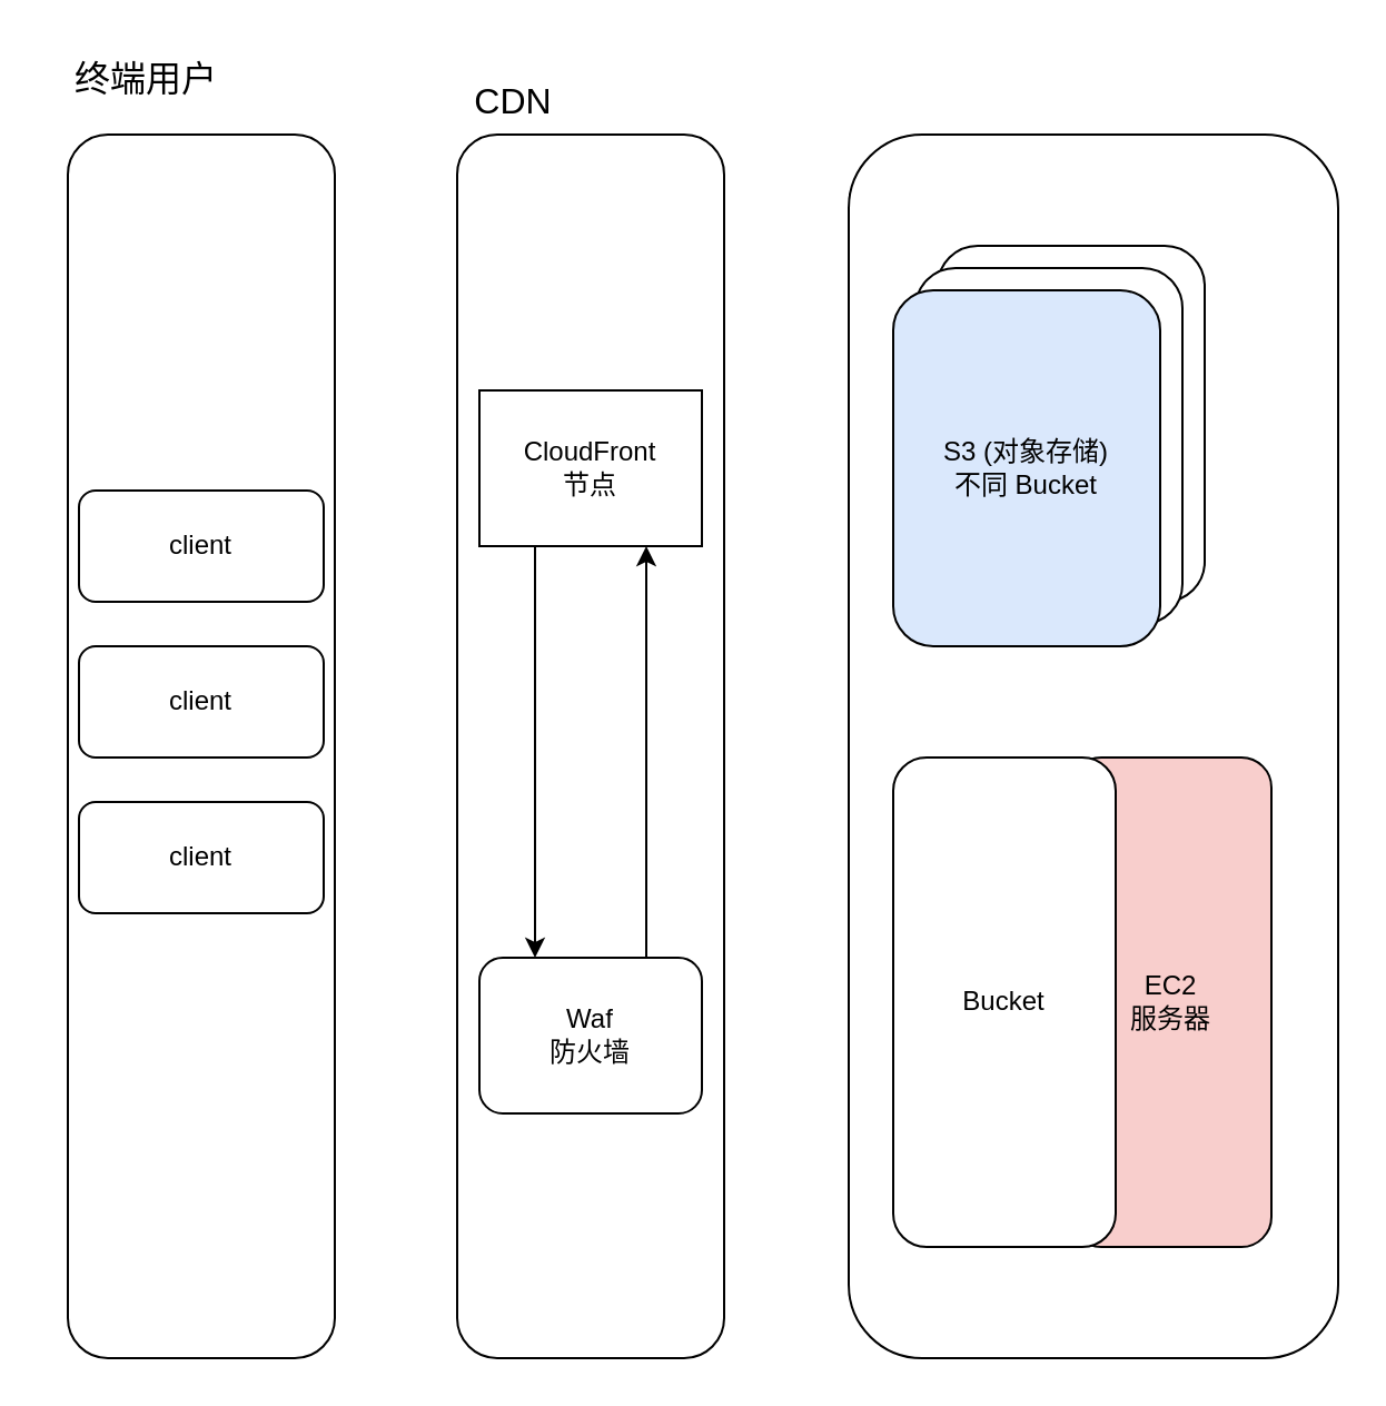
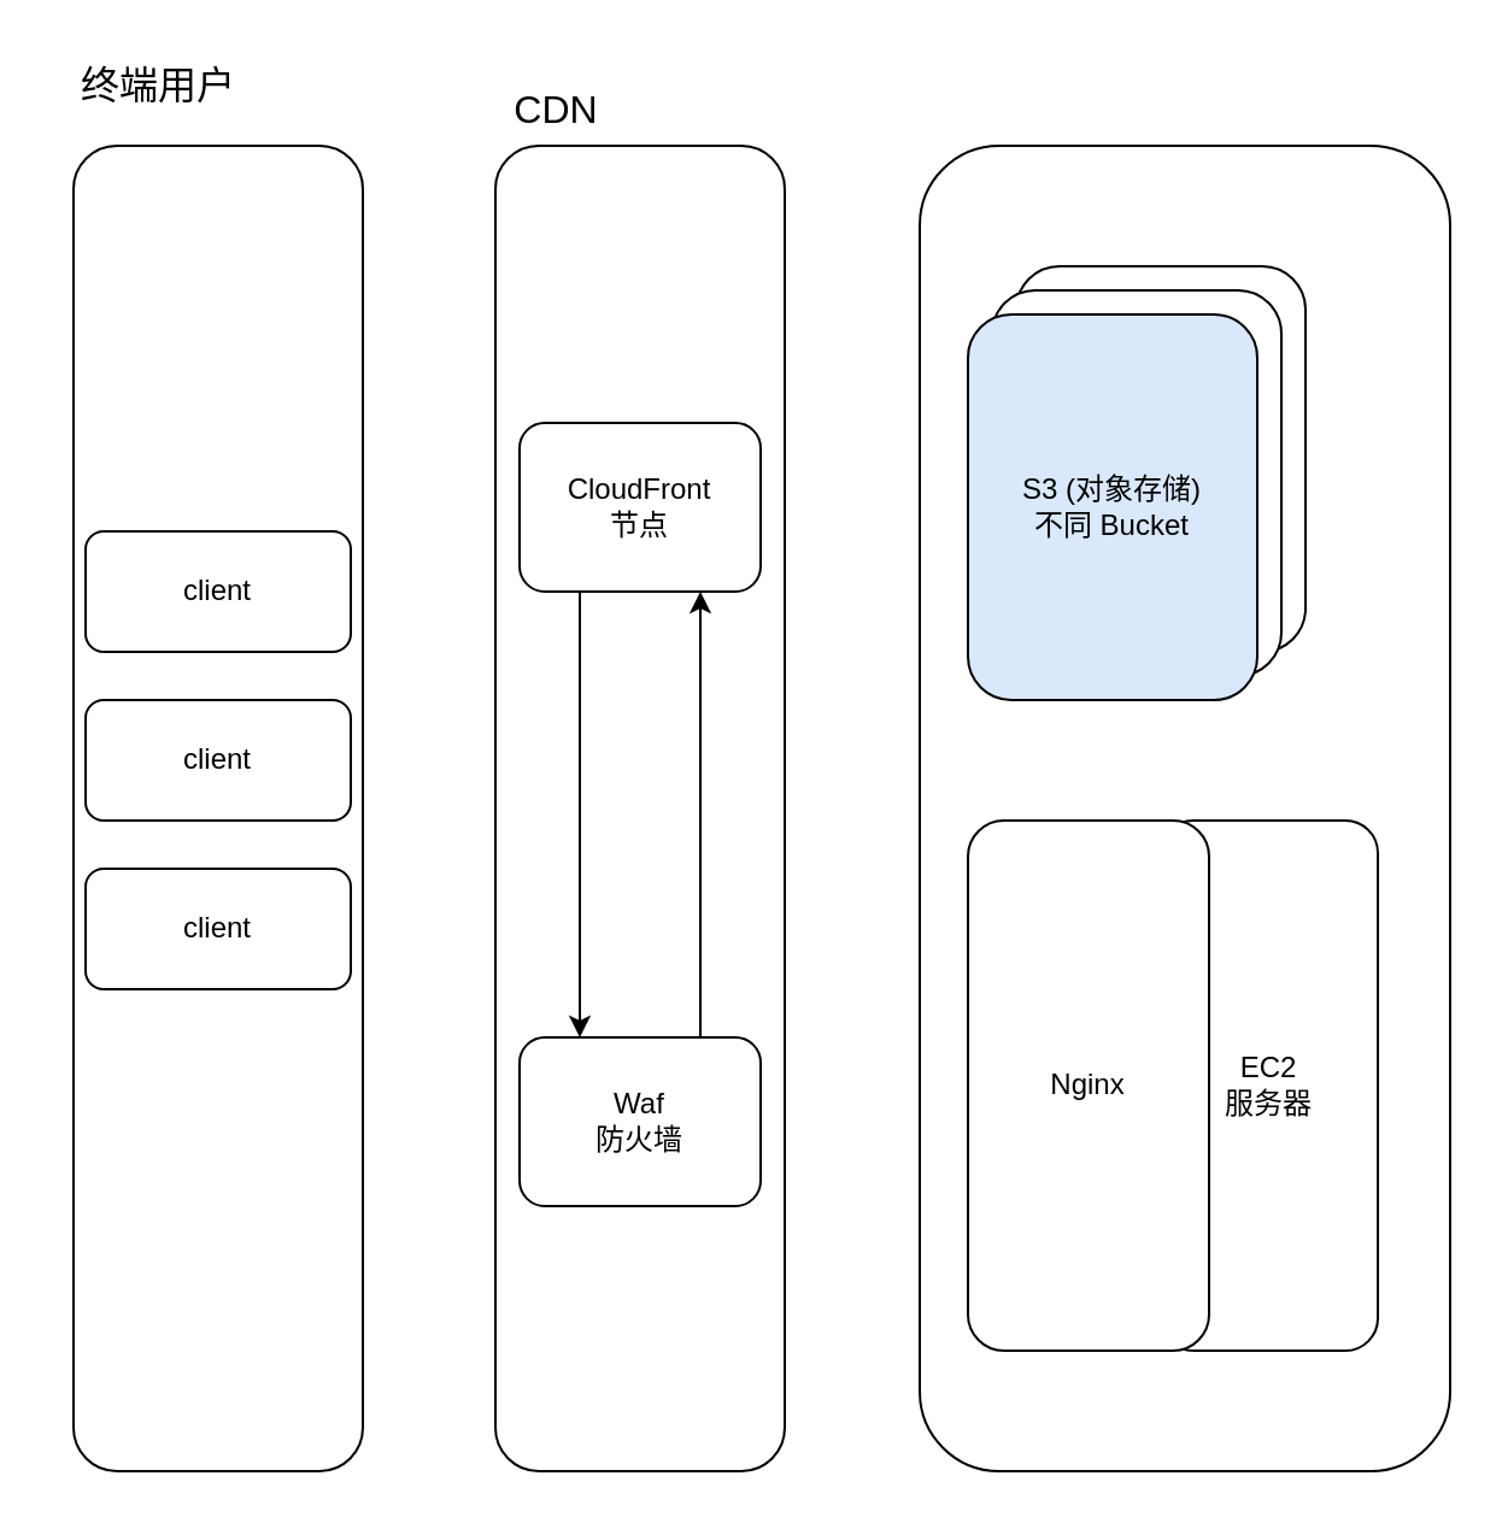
- <mxCell id="12" value="CloudFront&lt;br&gt;节点" style="whiteSpace=wrap;html=1;rounded=0;" parent="1" vertex="1"><mxGeometry x="215" y="175" width="100" height="70" as="geometry" /></mxCell>
+ <mxCell id="12" value="CloudFront&lt;br&gt;节点" style="rounded=1;whiteSpace=wrap;html=1;" parent="1" vertex="1"><mxGeometry x="215" y="175" width="100" height="70" as="geometry" /></mxCell>
- <mxCell id="9" value="Bucket" style="rounded=1;whiteSpace=wrap;html=1;" parent="1" vertex="1"><mxGeometry x="401" y="340" width="100" height="220" as="geometry" /></mxCell>
+ <mxCell id="9" value="Nginx" style="rounded=1;whiteSpace=wrap;html=1;" parent="1" vertex="1"><mxGeometry x="401" y="340" width="100" height="220" as="geometry" /></mxCell>
- <mxCell id="8" value="EC2&lt;br&gt;服务器" style="rounded=1;whiteSpace=wrap;html=1;fillColor=#f8cecc;" parent="1" vertex="1"><mxGeometry x="481" y="340" width="90" height="220" as="geometry" /></mxCell>
+ <mxCell id="8" value="EC2&lt;br&gt;服务器" style="rounded=1;whiteSpace=wrap;html=1;" parent="1" vertex="1"><mxGeometry x="481" y="340" width="90" height="220" as="geometry" /></mxCell>
